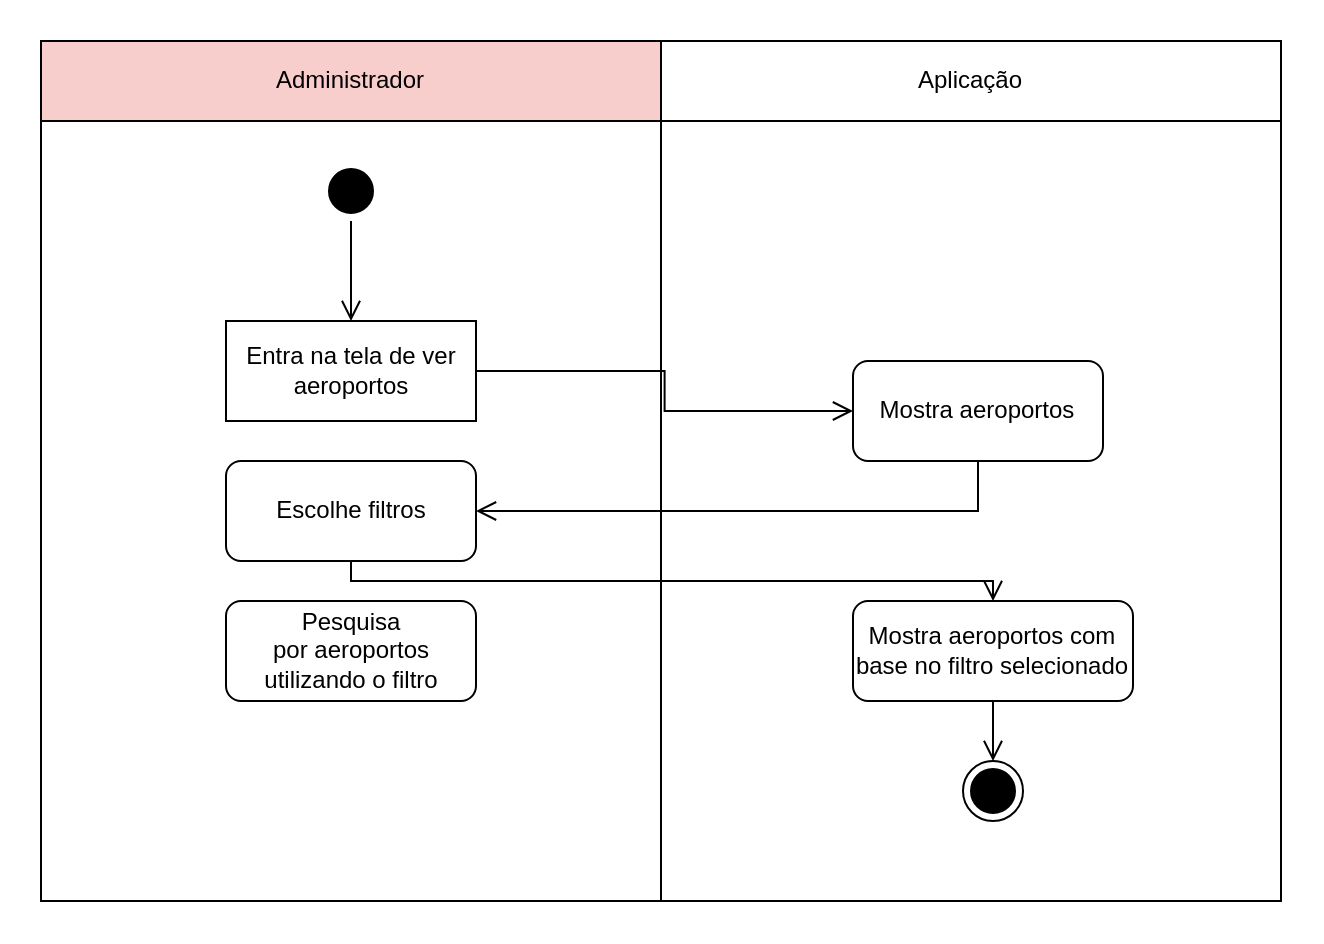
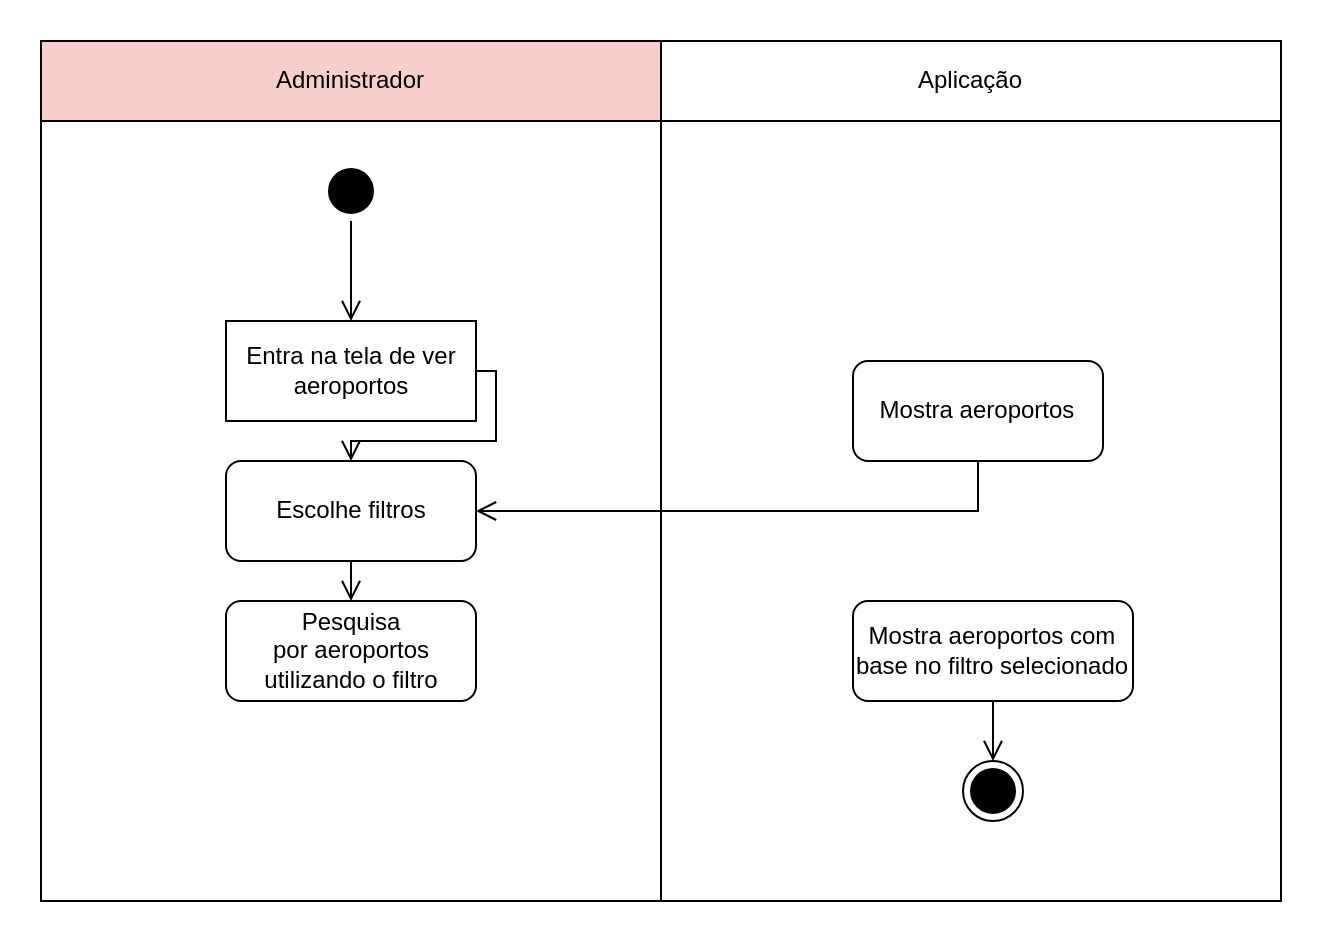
- <mxCell id="10" value="" style="edgeStyle=orthogonalEdgeStyle;html=1;verticalAlign=bottom;endArrow=open;endSize=8;strokeColor=#000000;rounded=0;entryX=0;entryY=0.5;entryDx=0;entryDy=0;exitX=1;exitY=0.5;exitDx=0;exitDy=0;" parent="1" source="8" target="9" edge="1"><mxGeometry relative="1" as="geometry"><mxPoint x="306" y="240" as="targetPoint" /><mxPoint x="306" y="190" as="sourcePoint" /></mxGeometry></mxCell>
+ <mxCell id="10" value="" style="edgeStyle=orthogonalEdgeStyle;html=1;verticalAlign=bottom;endArrow=open;endSize=8;strokeColor=#000000;rounded=0;exitX=1;exitY=0.5;exitDx=0;exitDy=0;" parent="1" source="8" target="11" edge="1"><mxGeometry relative="1" as="geometry"><mxPoint x="306" y="240" as="targetPoint" /><mxPoint x="306" y="190" as="sourcePoint" /></mxGeometry></mxCell>
- <mxCell id="14" value="" style="edgeStyle=orthogonalEdgeStyle;html=1;verticalAlign=bottom;endArrow=open;endSize=8;strokeColor=#000000;rounded=0;exitX=0.5;exitY=1;exitDx=0;exitDy=0;" parent="1" source="11" target="13" edge="1"><mxGeometry relative="1" as="geometry"><mxPoint x="175" y="330" as="targetPoint" /><mxPoint x="306" y="370" as="sourcePoint" /></mxGeometry></mxCell>
+ <mxCell id="14" value="" style="edgeStyle=orthogonalEdgeStyle;html=1;verticalAlign=bottom;endArrow=open;endSize=8;strokeColor=#000000;rounded=0;exitX=0.5;exitY=1;exitDx=0;exitDy=0;entryX=0.5;entryY=0;entryDx=0;entryDy=0;" parent="1" source="11" target="16" edge="1"><mxGeometry relative="1" as="geometry"><mxPoint x="175" y="330" as="targetPoint" /><mxPoint x="306" y="370" as="sourcePoint" /></mxGeometry></mxCell>
